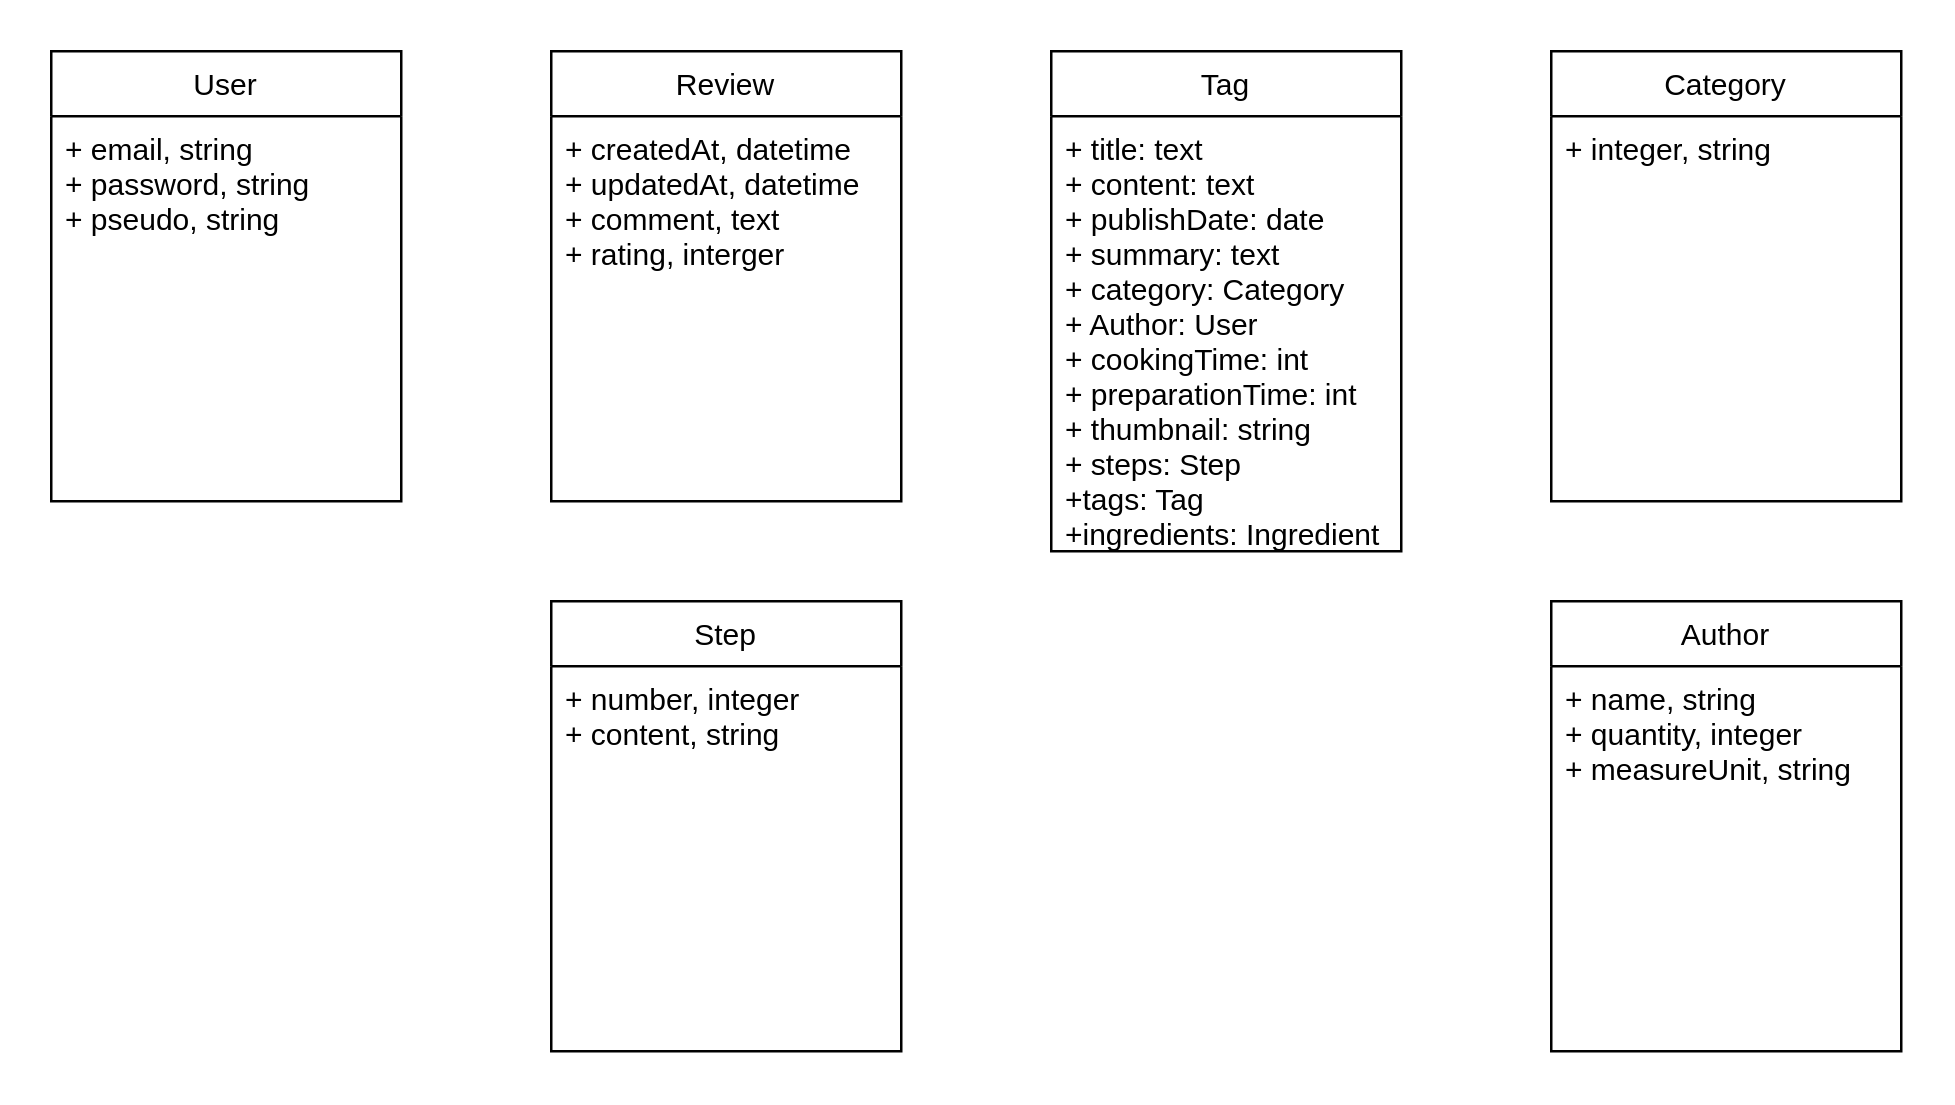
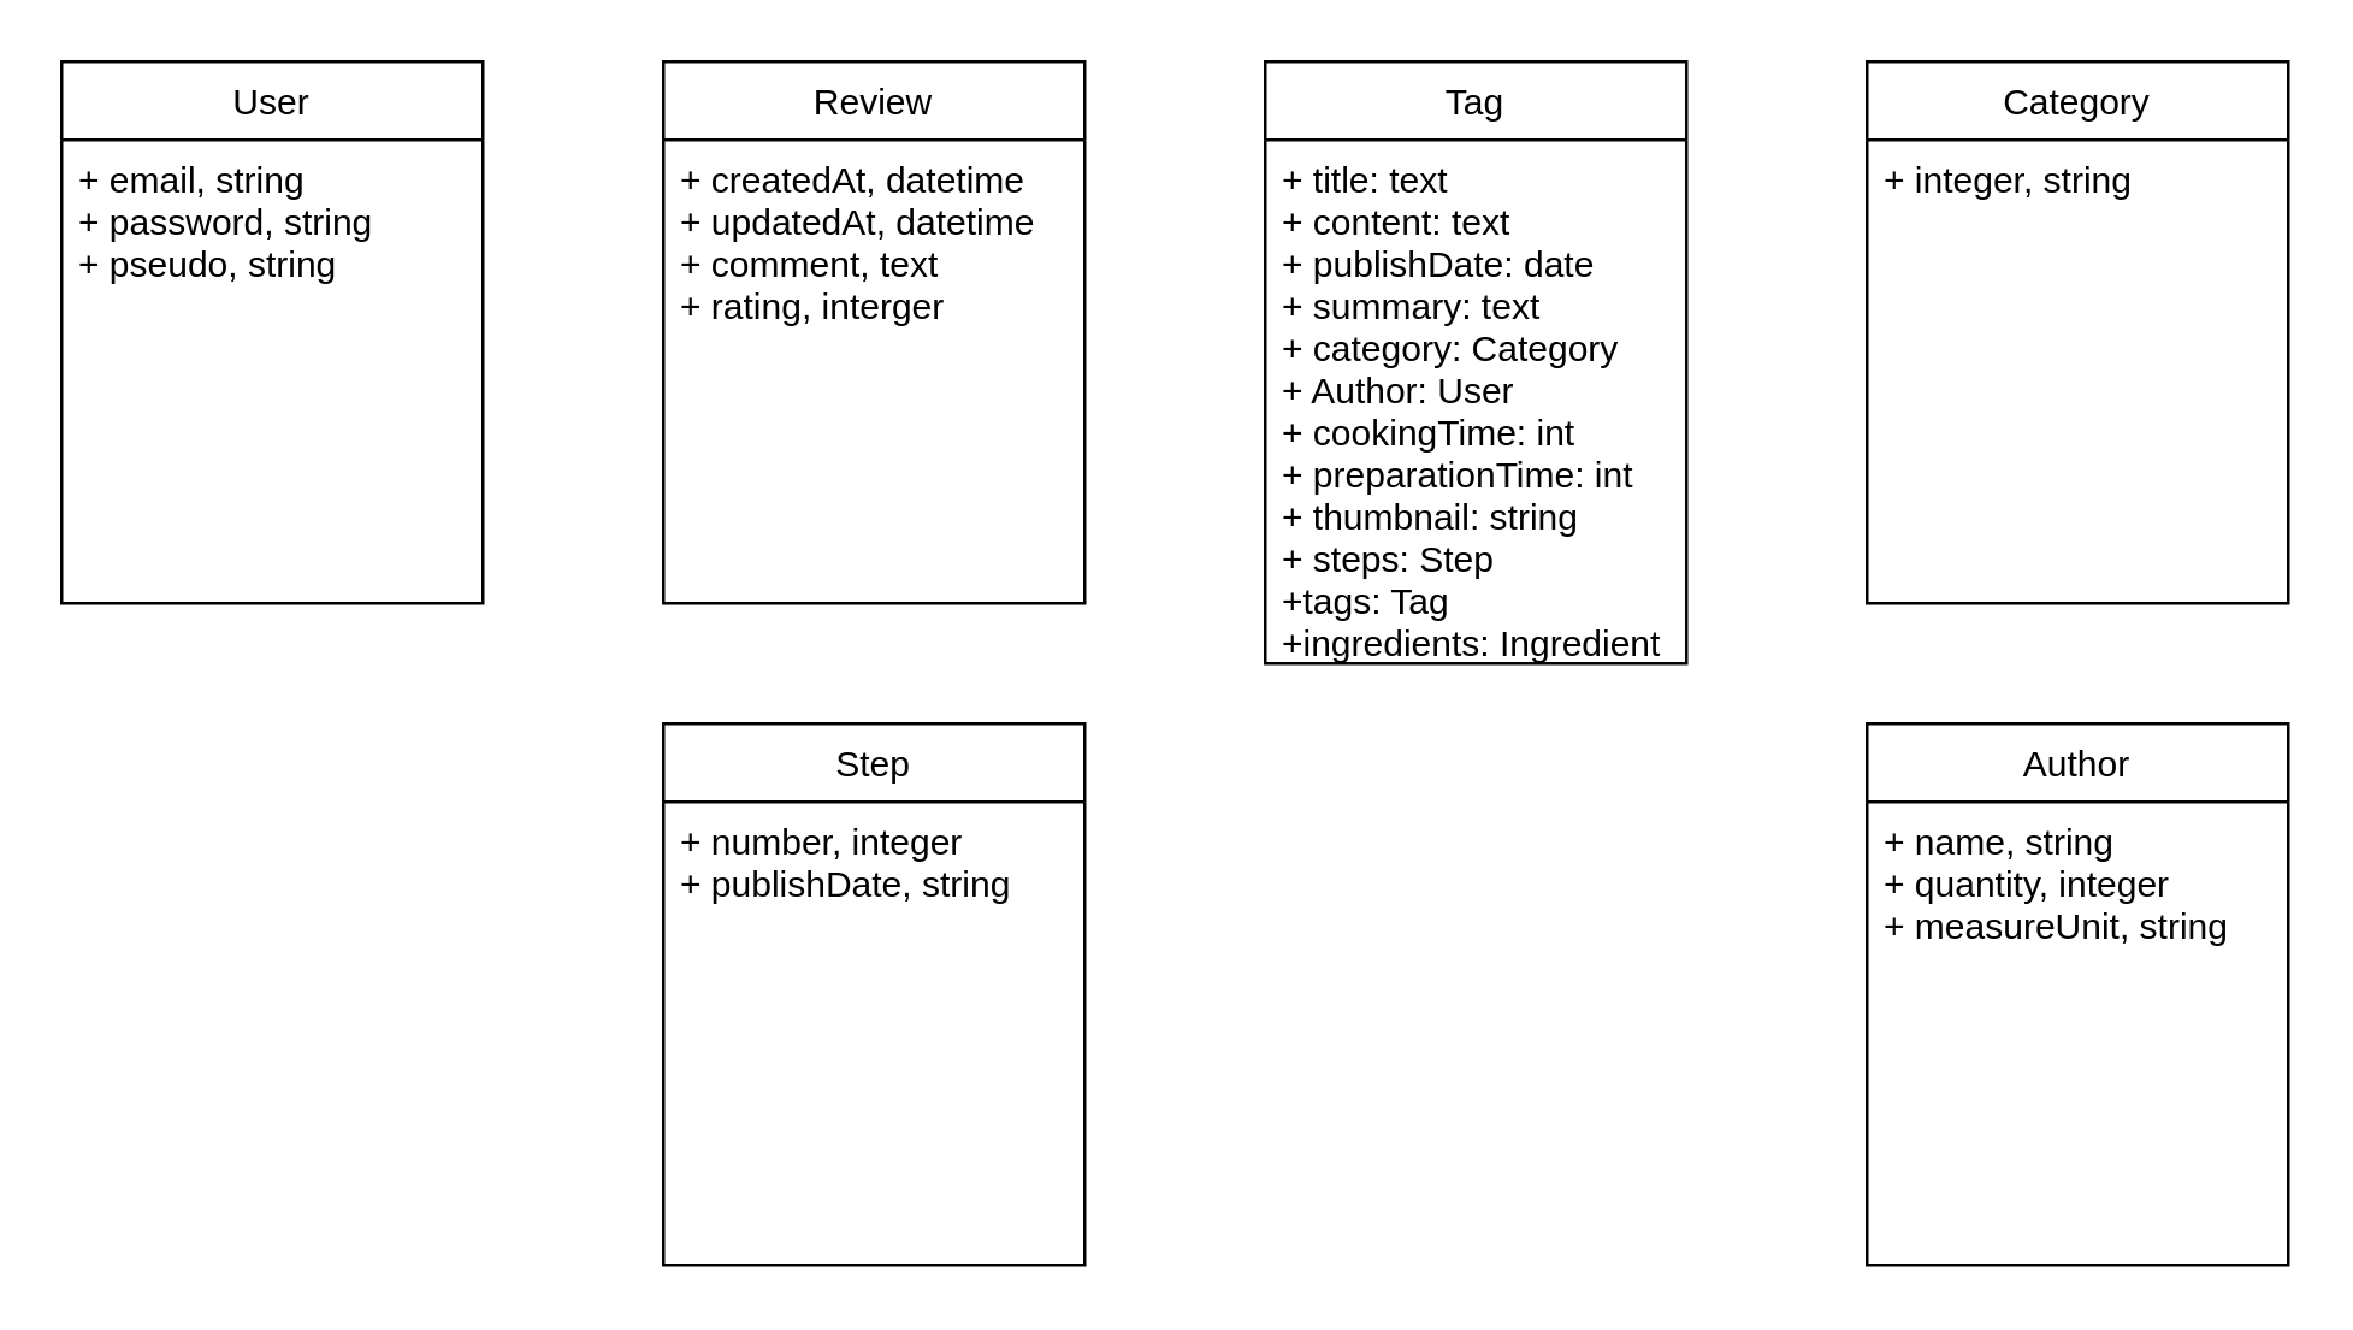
- <mxCell id="7" value="+ number, integer&#10;+ content, string" style="text;strokeColor=none;fillColor=none;align=left;verticalAlign=top;spacingLeft=4;spacingRight=4;overflow=hidden;rotatable=0;points=[[0,0.5],[1,0.5]];portConstraint=eastwest;" parent="6" vertex="1"><mxGeometry y="26" width="140" height="154" as="geometry" /></mxCell>
+ <mxCell id="7" value="+ number, integer&#10;+ publishDate, string" style="text;strokeColor=none;fillColor=none;align=left;verticalAlign=top;spacingLeft=4;spacingRight=4;overflow=hidden;rotatable=0;points=[[0,0.5],[1,0.5]];portConstraint=eastwest;" parent="6" vertex="1"><mxGeometry y="26" width="140" height="154" as="geometry" /></mxCell>
